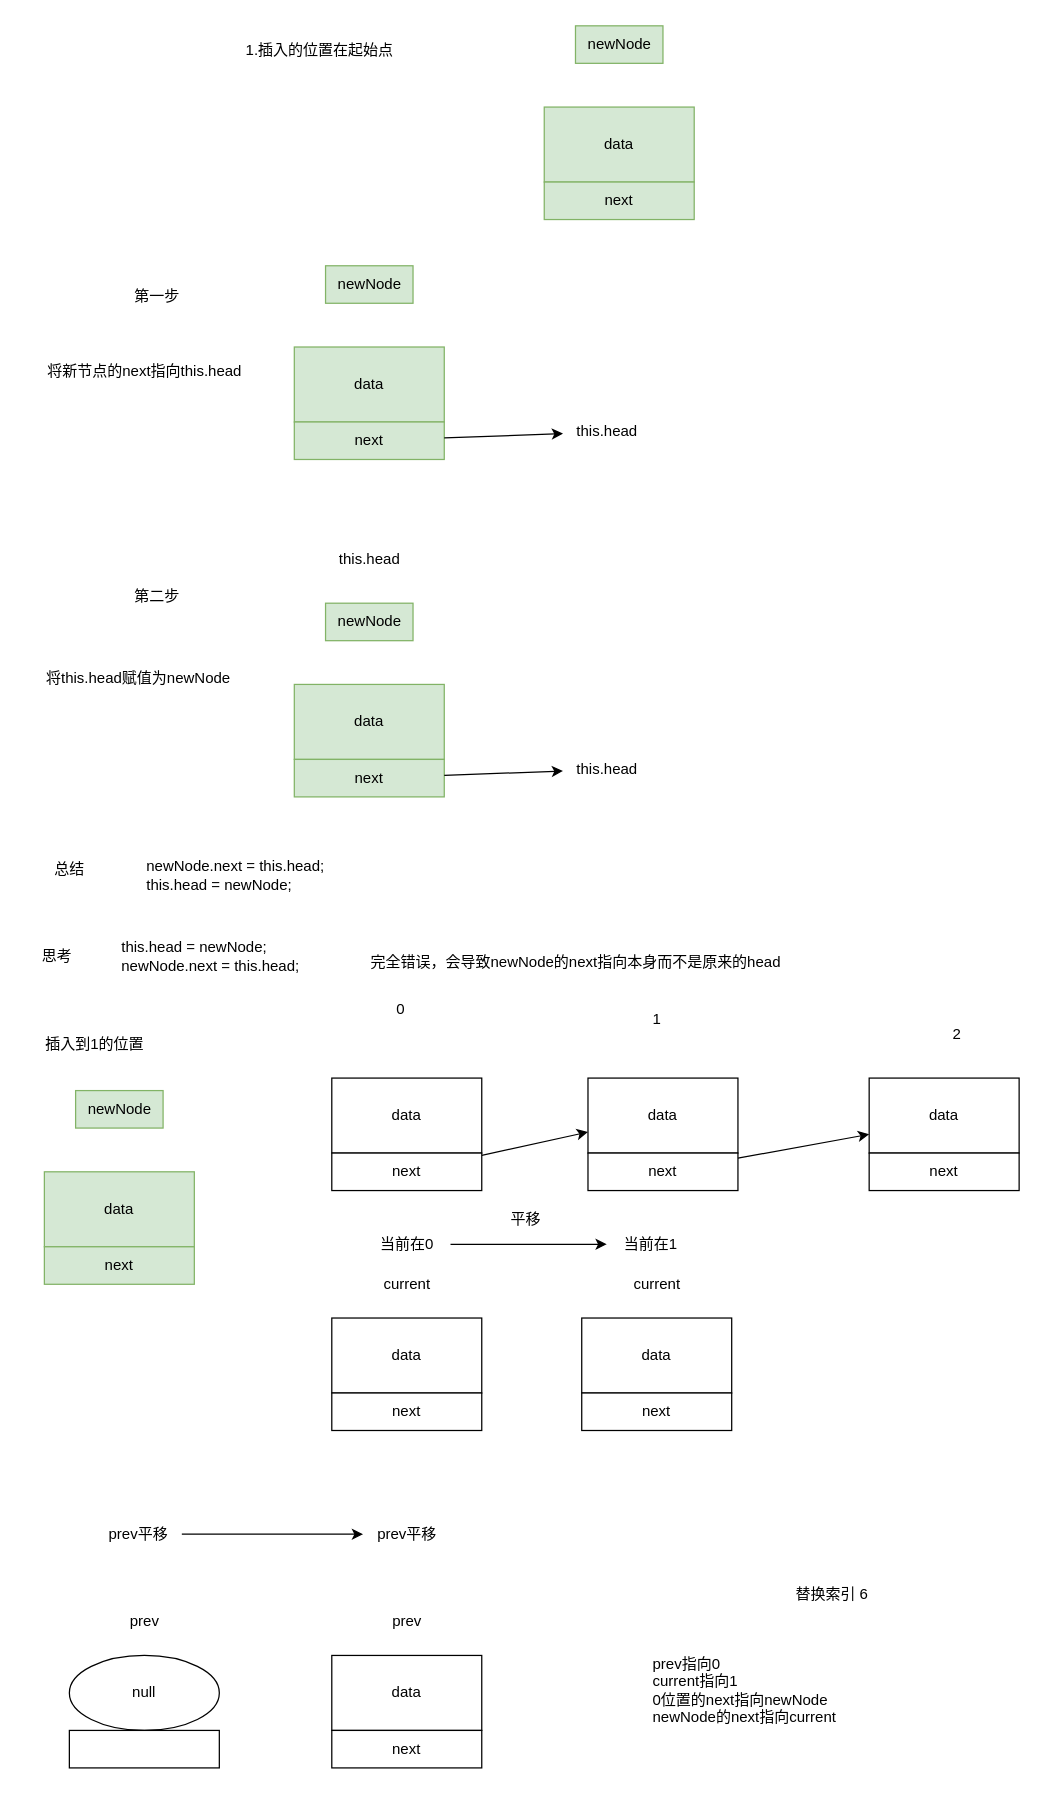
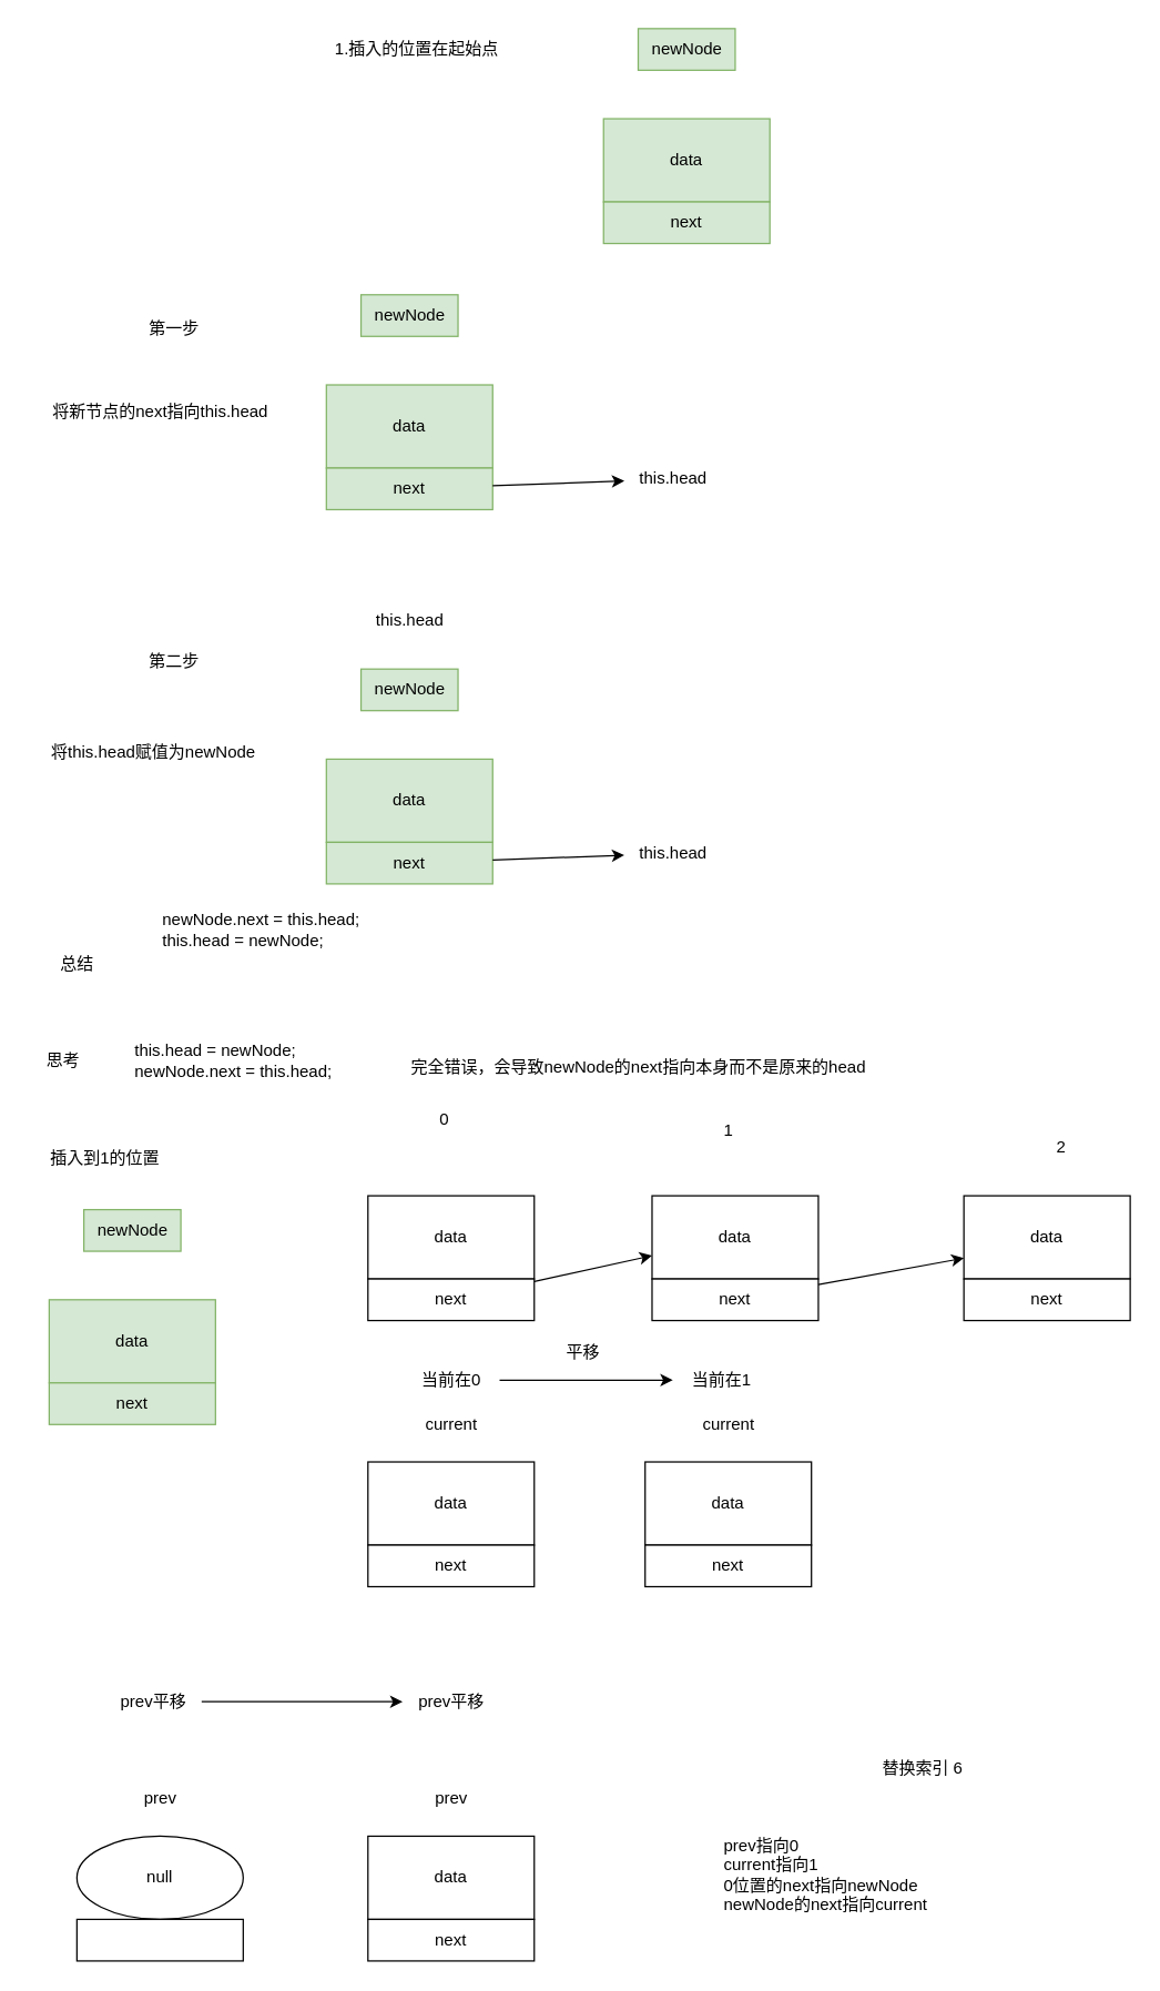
- <mxCell id="29" value="1.插入的位置在起始点" style="text;html=1;align=center;verticalAlign=middle;resizable=0;points=[];autosize=1;strokeColor=none;fillColor=none;" vertex="1" parent="1"><mxGeometry x="185" y="25" width="140" height="30" as="geometry" /></mxCell>
+ <mxCell id="29" value="1.插入的位置在起始点" style="text;html=1;align=center;verticalAlign=middle;resizable=0;points=[];autosize=1;strokeColor=none;fillColor=none;" vertex="1" parent="1"><mxGeometry x="230" y="20" width="140" height="30" as="geometry" /></mxCell>
- <mxCell id="52" value="newNode.next = this.head;&lt;div&gt;this.head = newNode;&lt;/div&gt;" style="text;html=1;align=left;verticalAlign=middle;resizable=0;points=[];autosize=1;strokeColor=none;fillColor=none;" vertex="1" parent="1"><mxGeometry x="115" y="680" width="170" height="40" as="geometry" /></mxCell>
+ <mxCell id="52" value="newNode.next = this.head;&lt;div&gt;this.head = newNode;&lt;/div&gt;" style="text;html=1;align=left;verticalAlign=middle;resizable=0;points=[];autosize=1;strokeColor=none;fillColor=none;" vertex="1" parent="1"><mxGeometry x="115" y="650" width="170" height="40" as="geometry" /></mxCell>
